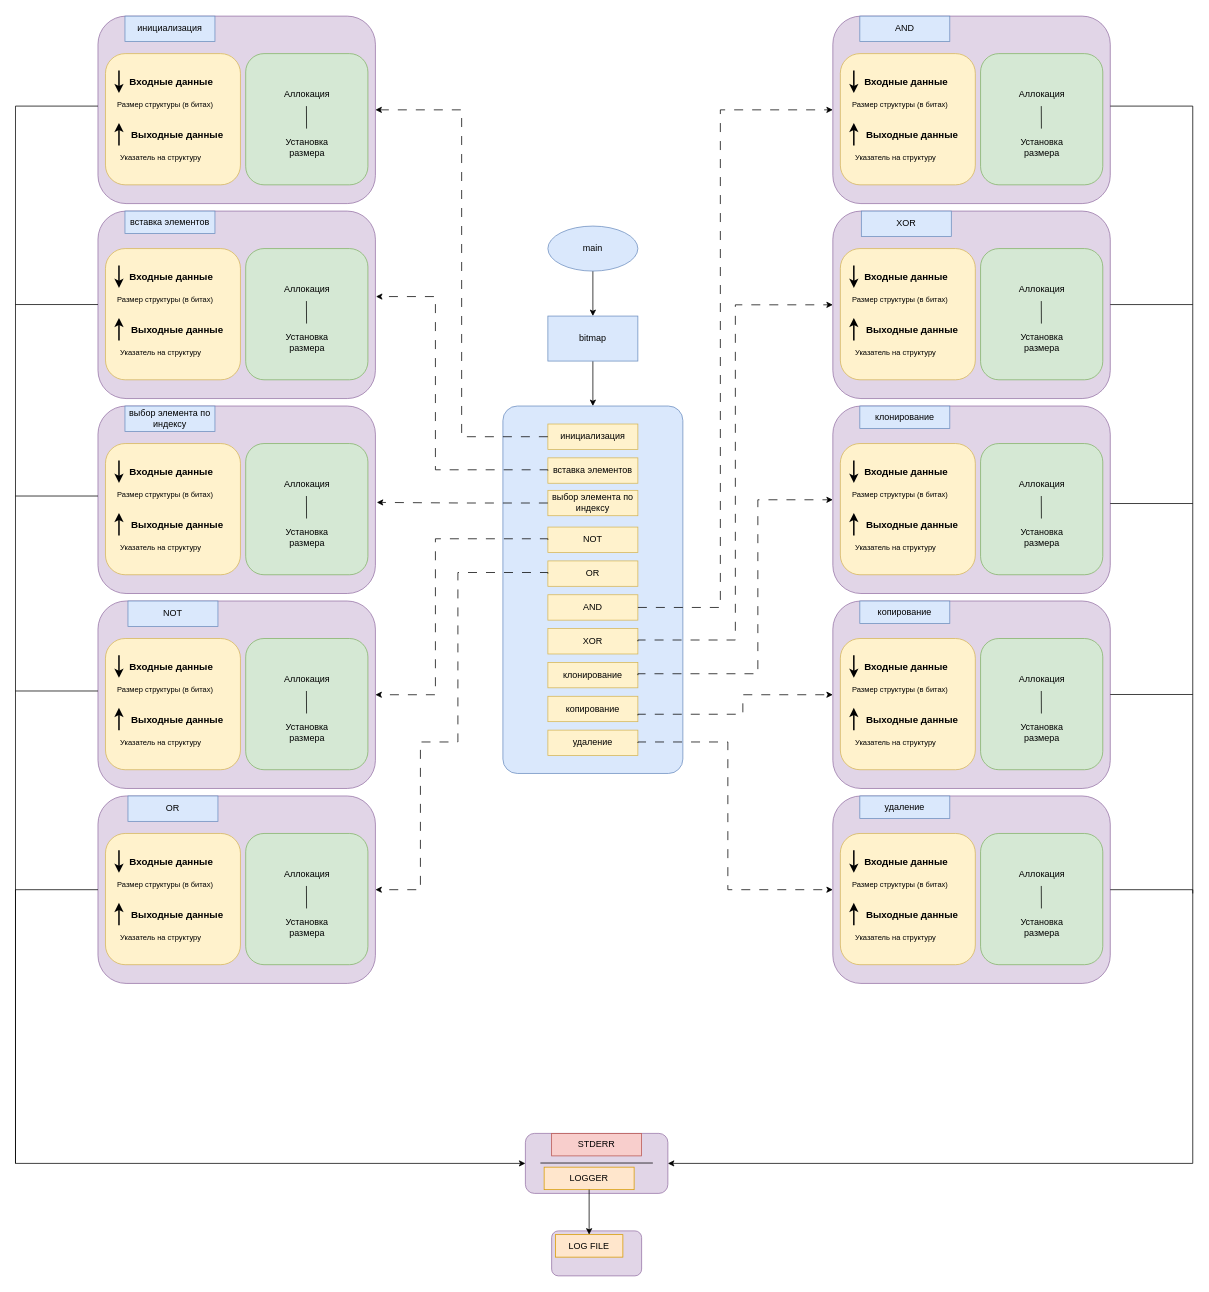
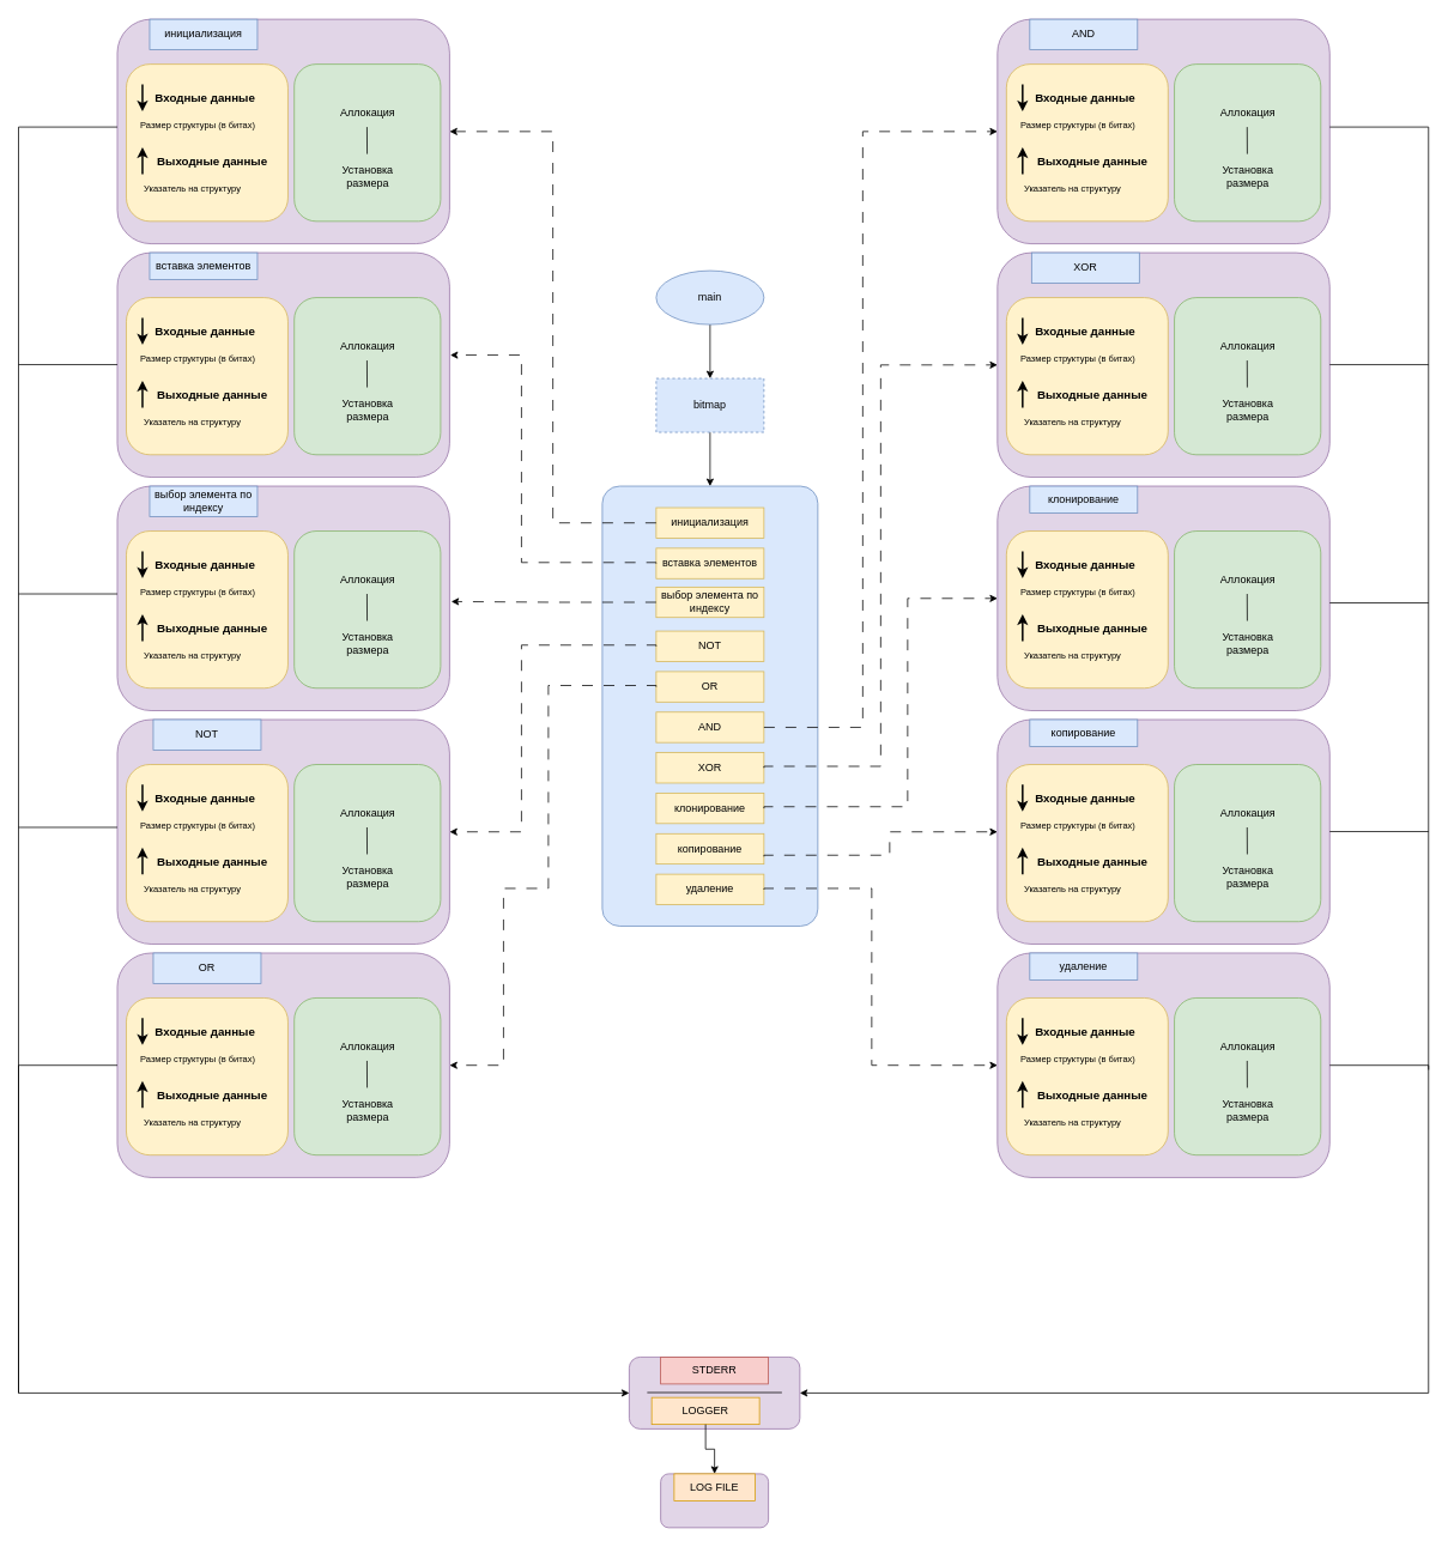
- <mxCell id="5" value="bitmap" style="rounded=0;whiteSpace=wrap;html=1;fillColor=#dae8fc;strokeColor=#6c8ebf;" parent="1" vertex="1"><mxGeometry x="730" y="421" width="120" height="60" as="geometry" /></mxCell>
+ <mxCell id="5" value="bitmap" style="rounded=0;whiteSpace=wrap;html=1;fillColor=#dae8fc;strokeColor=#6c8ebf;dashed=1;" parent="1" vertex="1"><mxGeometry x="730" y="421" width="120" height="60" as="geometry" /></mxCell>
- <mxCell id="175" value="LOG FILE" style="rounded=0;whiteSpace=wrap;html=1;fillColor=#ffe6cc;strokeColor=#d79b00;" vertex="1" parent="173"><mxGeometry x="5" y="5" width="90" height="30" as="geometry" /></mxCell>
+ <mxCell id="175" value="LOG FILE" style="rounded=0;whiteSpace=wrap;html=1;fillColor=#ffe6cc;strokeColor=#d79b00;" vertex="1" parent="173"><mxGeometry x="15" width="90" height="30" as="geometry" /></mxCell>
